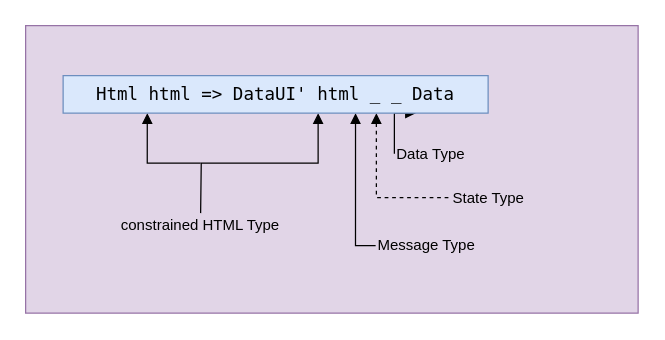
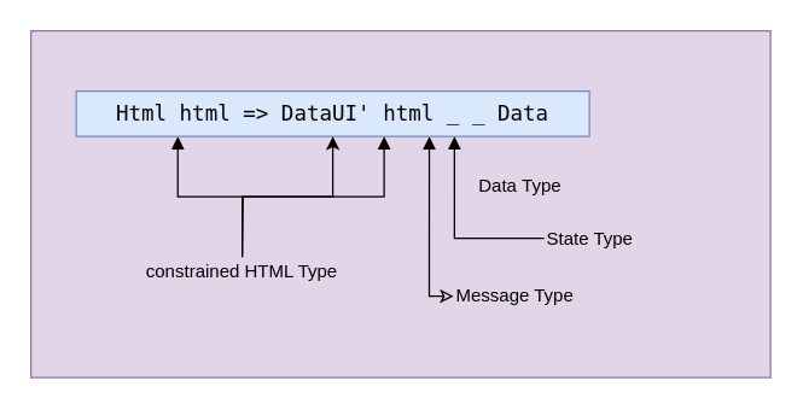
- <mxCell id="6" style="edgeStyle=orthogonalEdgeStyle;rounded=0;orthogonalLoop=1;jettySize=auto;html=1;entryX=0;entryY=0.5;entryDx=0;entryDy=0;exitX=0.83;exitY=1;exitDx=0;exitDy=0;exitPerimeter=0;endArrow=none;endFill=0;startArrow=block;startFill=1;strokeWidth=1;" edge="1" parent="1" source="8" target="11"><mxGeometry relative="1" as="geometry" /></mxCell>
+ <mxCell id="12" value="" style="edgeStyle=orthogonalEdgeStyle;rounded=0;orthogonalLoop=1;jettySize=auto;html=1;exitX=0.5;exitY=0;exitDx=0;exitDy=0;" edge="1" parent="1" source="13" target="8"><mxGeometry relative="1" as="geometry" /></mxCell>
- <mxCell id="5" style="edgeStyle=orthogonalEdgeStyle;rounded=0;orthogonalLoop=1;jettySize=auto;html=1;entryX=0;entryY=0.5;entryDx=0;entryDy=0;exitX=0.737;exitY=1;exitDx=0;exitDy=0;exitPerimeter=0;startArrow=block;startFill=1;endArrow=none;endFill=0;dashed=1;" edge="1" parent="1" source="8" target="10"><mxGeometry relative="1" as="geometry" /></mxCell>
+ <mxCell id="5" style="edgeStyle=orthogonalEdgeStyle;rounded=0;orthogonalLoop=1;jettySize=auto;html=1;entryX=0;entryY=0.5;entryDx=0;entryDy=0;exitX=0.737;exitY=1;exitDx=0;exitDy=0;exitPerimeter=0;startArrow=block;startFill=1;endArrow=none;endFill=0;" edge="1" parent="1" source="8" target="10"><mxGeometry relative="1" as="geometry" /></mxCell>
- <mxCell id="4" style="edgeStyle=orthogonalEdgeStyle;rounded=0;orthogonalLoop=1;jettySize=auto;html=1;entryX=0;entryY=0.5;entryDx=0;entryDy=0;exitX=0.688;exitY=1;exitDx=0;exitDy=0;exitPerimeter=0;startArrow=block;startFill=1;endArrow=none;endFill=0;" edge="1" parent="1" source="8" target="9"><mxGeometry relative="1" as="geometry"><Array as="points"><mxPoint x="284" y="196" /></Array></mxGeometry></mxCell>
+ <mxCell id="4" style="edgeStyle=orthogonalEdgeStyle;rounded=0;orthogonalLoop=1;jettySize=auto;html=1;entryX=0;entryY=0.5;entryDx=0;entryDy=0;exitX=0.688;exitY=1;exitDx=0;exitDy=0;exitPerimeter=0;startArrow=block;startFill=1;endArrow=classic;endFill=0;" edge="1" parent="1" source="8" target="9"><mxGeometry relative="1" as="geometry"><Array as="points"><mxPoint x="284" y="196" /></Array></mxGeometry></mxCell>
